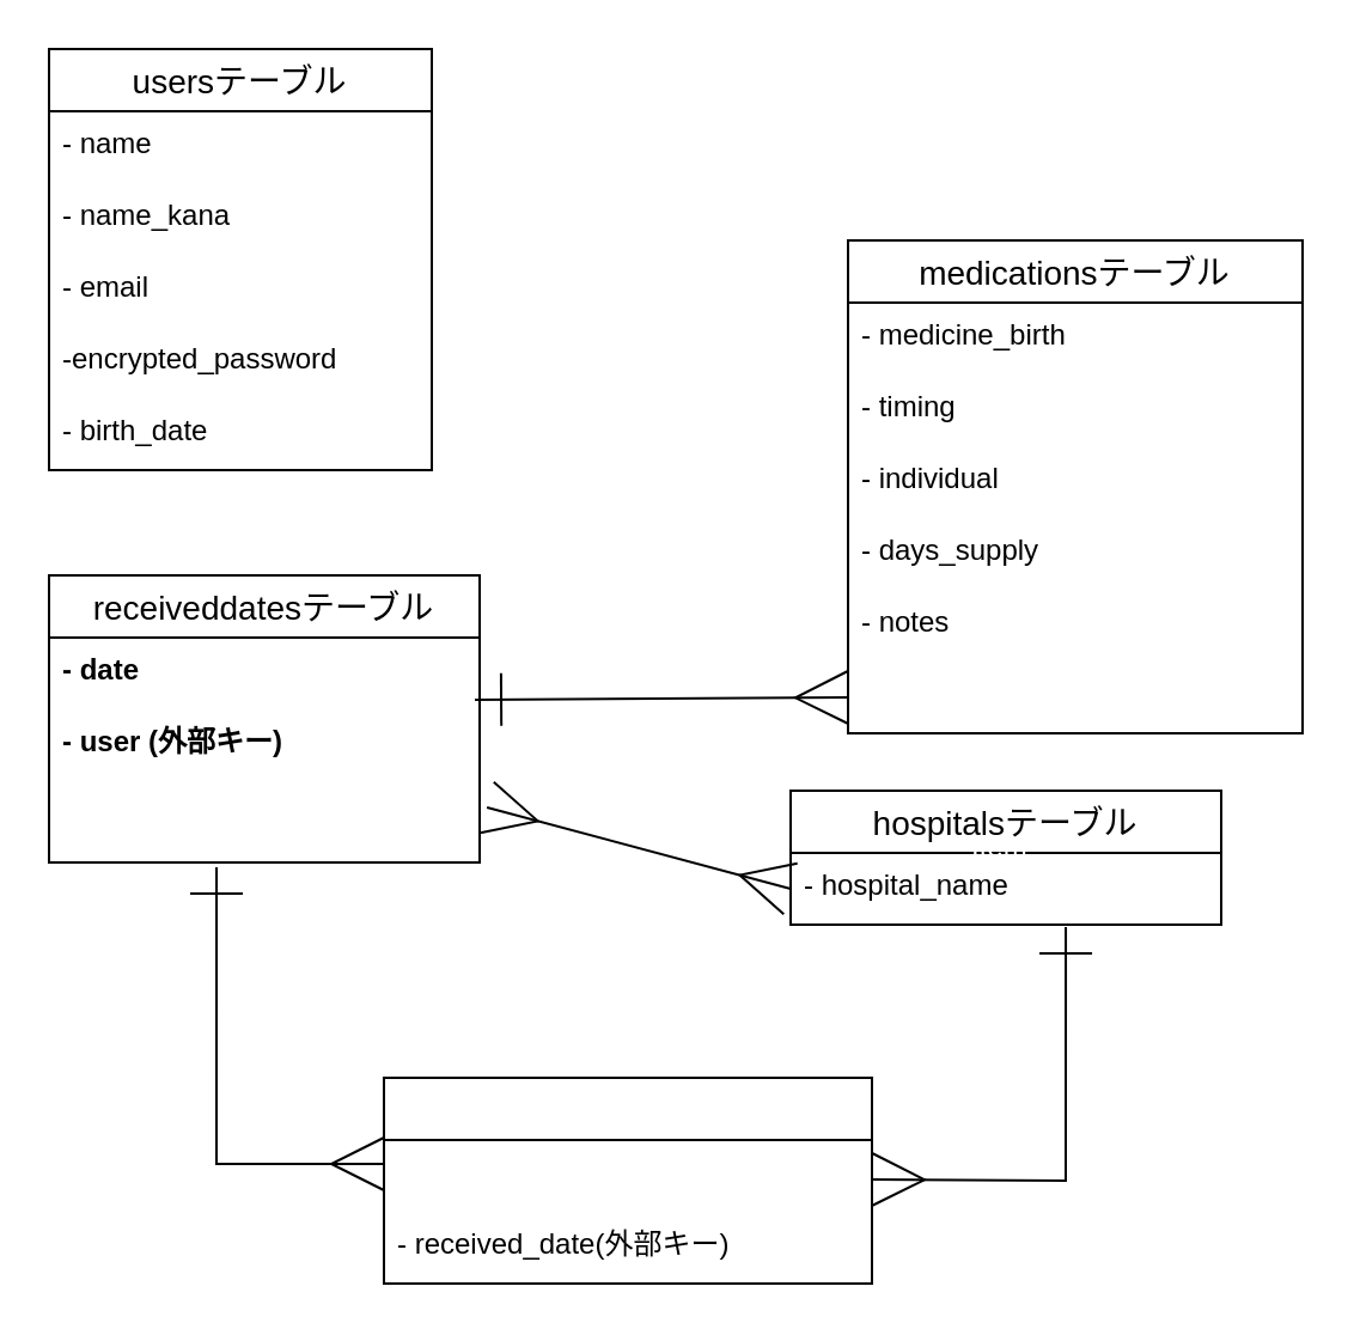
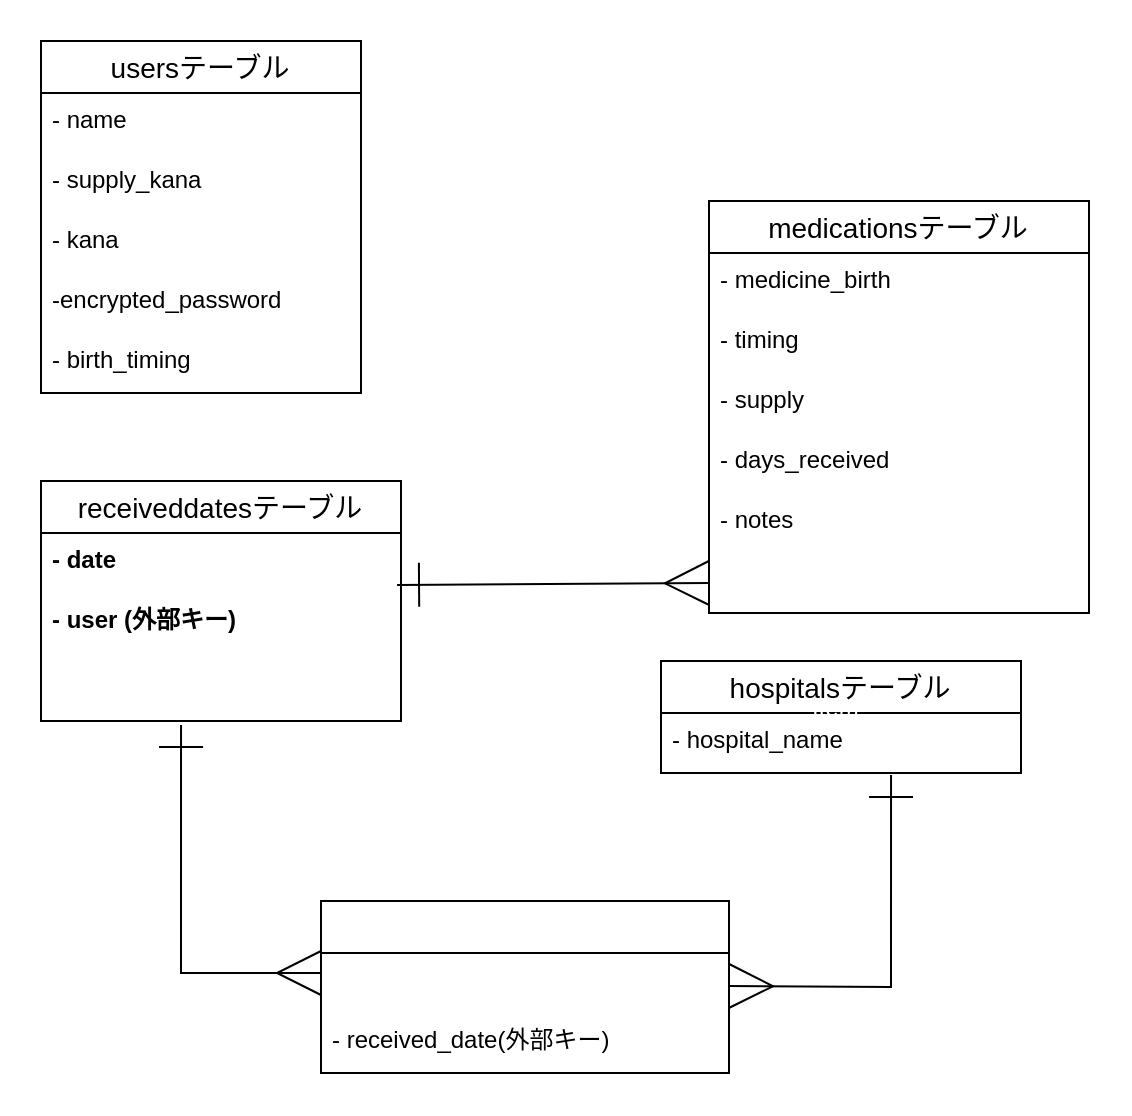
- <mxCell id="4" value="- name_kana" style="text;strokeColor=none;fillColor=none;spacingLeft=4;spacingRight=4;overflow=hidden;rotatable=0;points=[[0,0.5],[1,0.5]];portConstraint=eastwest;fontSize=12;" parent="2" vertex="1"><mxGeometry y="56" width="160" height="30" as="geometry" /></mxCell>
+ <mxCell id="4" value="- supply_kana" style="text;strokeColor=none;fillColor=none;spacingLeft=4;spacingRight=4;overflow=hidden;rotatable=0;points=[[0,0.5],[1,0.5]];portConstraint=eastwest;fontSize=12;" parent="2" vertex="1"><mxGeometry y="56" width="160" height="30" as="geometry" /></mxCell>
- <mxCell id="5" value="- email&#10;" style="text;strokeColor=none;fillColor=none;spacingLeft=4;spacingRight=4;overflow=hidden;rotatable=0;points=[[0,0.5],[1,0.5]];portConstraint=eastwest;fontSize=12;" parent="2" vertex="1"><mxGeometry y="86" width="160" height="30" as="geometry" /></mxCell>
+ <mxCell id="5" value="- kana&#10;" style="text;strokeColor=none;fillColor=none;spacingLeft=4;spacingRight=4;overflow=hidden;rotatable=0;points=[[0,0.5],[1,0.5]];portConstraint=eastwest;fontSize=12;" parent="2" vertex="1"><mxGeometry y="86" width="160" height="30" as="geometry" /></mxCell>
- <mxCell id="7" value="- birth_date" style="text;strokeColor=none;fillColor=none;spacingLeft=4;spacingRight=4;overflow=hidden;rotatable=0;points=[[0,0.5],[1,0.5]];portConstraint=eastwest;fontSize=12;" parent="2" vertex="1"><mxGeometry y="146" width="160" height="30" as="geometry" /></mxCell>
+ <mxCell id="7" value="- birth_timing" style="text;strokeColor=none;fillColor=none;spacingLeft=4;spacingRight=4;overflow=hidden;rotatable=0;points=[[0,0.5],[1,0.5]];portConstraint=eastwest;fontSize=12;" parent="2" vertex="1"><mxGeometry y="146" width="160" height="30" as="geometry" /></mxCell>
- <mxCell id="17" value="- individual" style="text;strokeColor=none;fillColor=none;spacingLeft=4;spacingRight=4;overflow=hidden;rotatable=0;points=[[0,0.5],[1,0.5]];portConstraint=eastwest;fontSize=12;" parent="14" vertex="1"><mxGeometry y="86" width="190" height="30" as="geometry" /></mxCell>
+ <mxCell id="17" value="- supply" style="text;strokeColor=none;fillColor=none;spacingLeft=4;spacingRight=4;overflow=hidden;rotatable=0;points=[[0,0.5],[1,0.5]];portConstraint=eastwest;fontSize=12;" parent="14" vertex="1"><mxGeometry y="86" width="190" height="30" as="geometry" /></mxCell>
- <mxCell id="18" value="- days_supply" style="text;strokeColor=none;fillColor=none;spacingLeft=4;spacingRight=4;overflow=hidden;rotatable=0;points=[[0,0.5],[1,0.5]];portConstraint=eastwest;fontSize=12;" parent="14" vertex="1"><mxGeometry y="116" width="190" height="30" as="geometry" /></mxCell>
+ <mxCell id="18" value="- days_received" style="text;strokeColor=none;fillColor=none;spacingLeft=4;spacingRight=4;overflow=hidden;rotatable=0;points=[[0,0.5],[1,0.5]];portConstraint=eastwest;fontSize=12;" parent="14" vertex="1"><mxGeometry y="116" width="190" height="30" as="geometry" /></mxCell>
- <mxCell id="21" style="edgeStyle=none;html=1;entryX=1.017;entryY=0.233;entryDx=0;entryDy=0;endArrow=ERmany;endFill=0;endSize=20;startSize=20;startArrow=ERmany;startFill=0;exitX=0;exitY=0.5;exitDx=0;exitDy=0;entryPerimeter=0;" parent="1" source="9" target="13" edge="1"><mxGeometry relative="1" as="geometry"><mxPoint x="300" y="290" as="sourcePoint" /></mxGeometry></mxCell>
